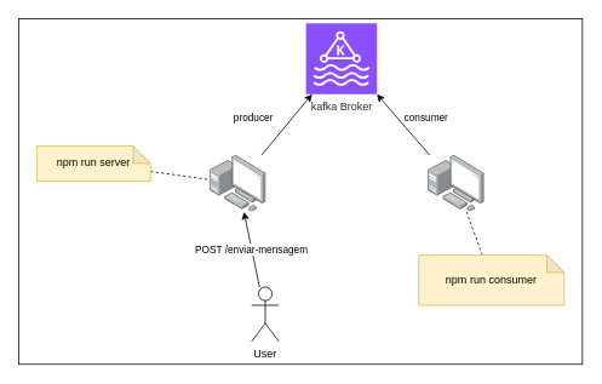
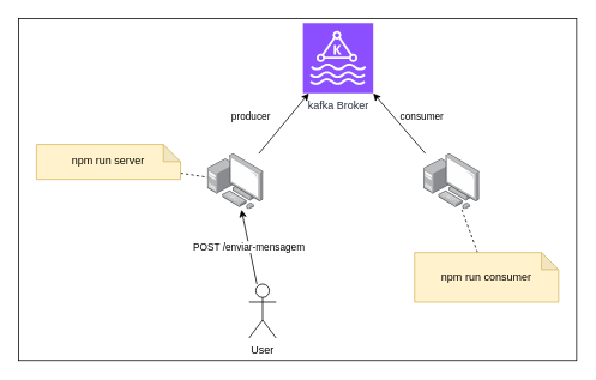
- <mxCell id="15" value="npm run server" style="shape=note;whiteSpace=wrap;html=1;backgroundOutline=1;darkOpacity=0.05;size=19;fillColor=#fff2cc;strokeColor=#d6b656;" parent="1" vertex="1"><mxGeometry x="40" y="160" width="125" height="38.8" as="geometry" /></mxCell>
+ <mxCell id="15" value="npm run server" style="shape=note;whiteSpace=wrap;html=1;backgroundOutline=1;darkOpacity=0.05;size=19;fillColor=#fff2cc;strokeColor=#d6b656;" parent="1" vertex="1"><mxGeometry x="40" y="160" width="160" height="38.8" as="geometry" /></mxCell>
